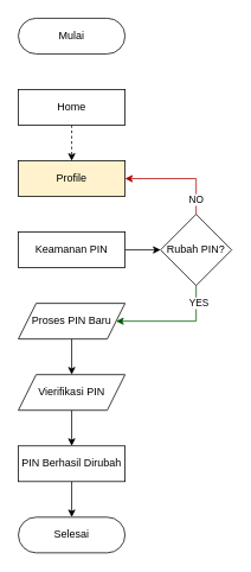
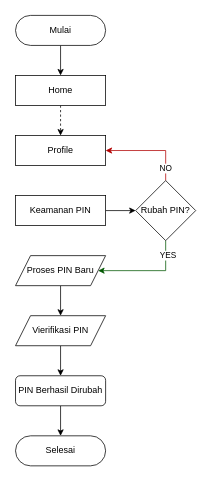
+ <mxCell id="2" style="edgeStyle=orthogonalEdgeStyle;rounded=0;orthogonalLoop=1;jettySize=auto;html=1;entryX=0.5;entryY=0;entryDx=0;entryDy=0;" edge="1" parent="1" source="3" target="5"><mxGeometry relative="1" as="geometry" /></mxCell>
- <mxCell id="6" value="Profile" style="rounded=0;whiteSpace=wrap;html=1;fillColor=#fff2cc;" vertex="1" parent="1"><mxGeometry x="20" y="180" width="120" height="40" as="geometry" /></mxCell>
+ <mxCell id="6" value="Profile" style="rounded=0;whiteSpace=wrap;html=1;" vertex="1" parent="1"><mxGeometry x="20" y="180" width="120" height="40" as="geometry" /></mxCell>
- <mxCell id="19" value="PIN Berhasil Dirubah" style="rounded=0;whiteSpace=wrap;html=1;" vertex="1" parent="1"><mxGeometry x="20" y="500" width="120" height="40" as="geometry" /></mxCell>
+ <mxCell id="19" value="PIN Berhasil Dirubah" style="whiteSpace=wrap;html=1;rounded=1;" vertex="1" parent="1"><mxGeometry x="20" y="500" width="120" height="40" as="geometry" /></mxCell>
